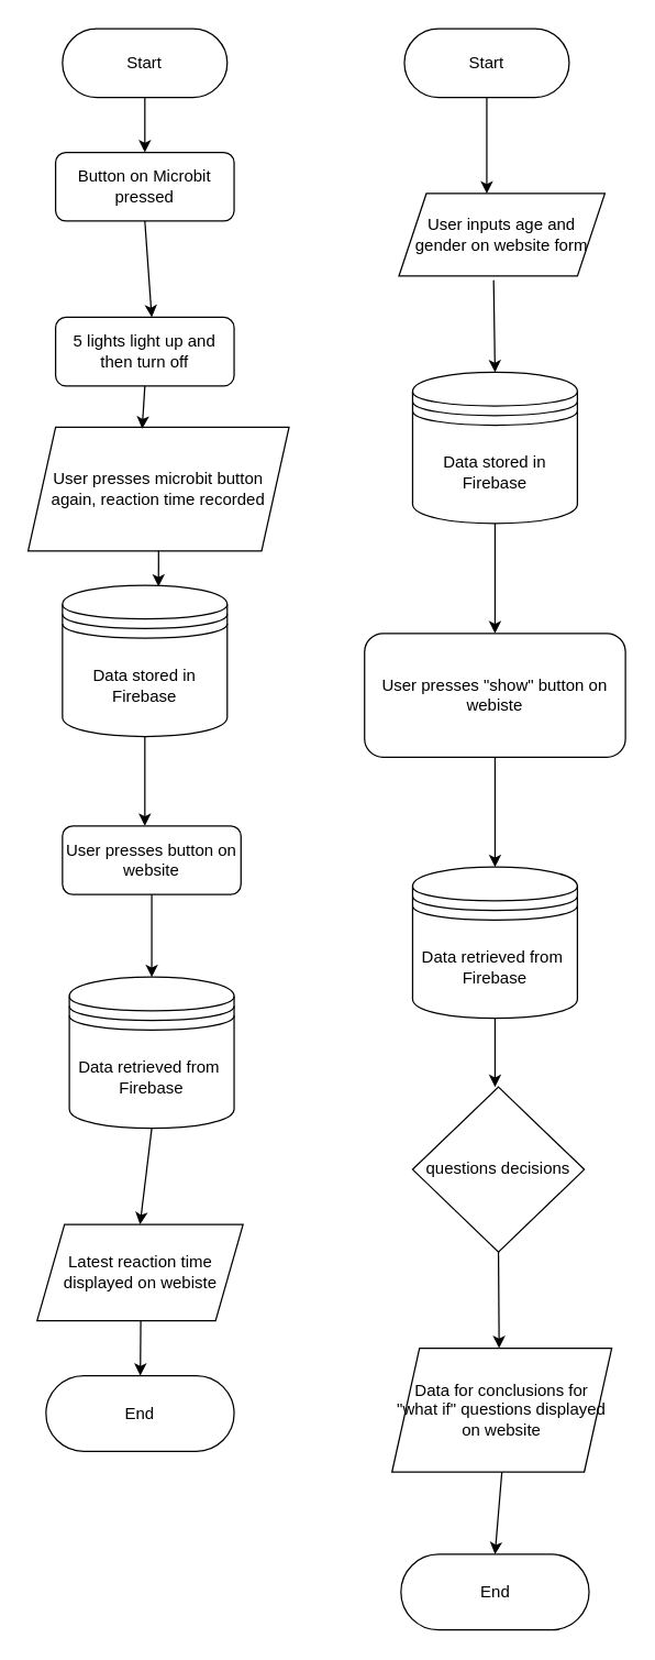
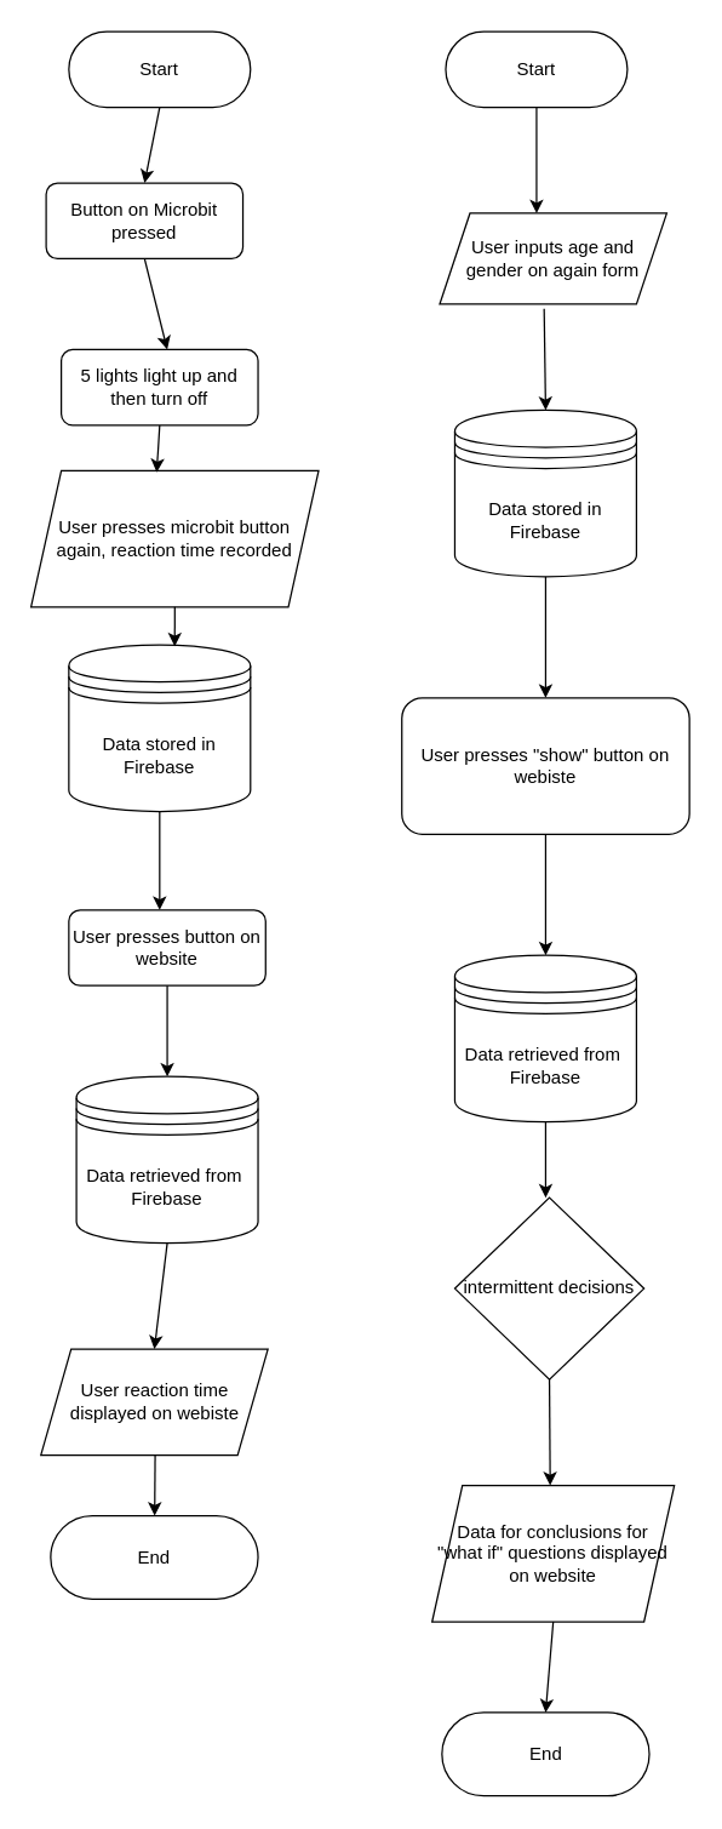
- <mxCell id="2" value="Button on Microbit pressed" style="rounded=1;whiteSpace=wrap;html=1;fontSize=12;glass=0;strokeWidth=1;shadow=0;" vertex="1" parent="1"><mxGeometry x="40" y="110" width="130" height="50" as="geometry" /></mxCell>
+ <mxCell id="2" value="Button on Microbit pressed" style="rounded=1;whiteSpace=wrap;html=1;fontSize=12;glass=0;strokeWidth=1;shadow=0;" vertex="1" parent="1"><mxGeometry x="30" y="120" width="130" height="50" as="geometry" /></mxCell>
- <mxCell id="19" value="User inputs age and gender on website form" style="shape=parallelogram;perimeter=parallelogramPerimeter;whiteSpace=wrap;html=1;fixedSize=1;" vertex="1" parent="1"><mxGeometry x="290" y="140" width="150" height="60" as="geometry" /></mxCell>
+ <mxCell id="19" value="User inputs age and gender on again form" style="shape=parallelogram;perimeter=parallelogramPerimeter;whiteSpace=wrap;html=1;fixedSize=1;" vertex="1" parent="1"><mxGeometry x="290" y="140" width="150" height="60" as="geometry" /></mxCell>
- <mxCell id="29" value="questions decisions" style="rhombus;whiteSpace=wrap;html=1;" vertex="1" parent="1"><mxGeometry x="300" y="790" width="125" height="120" as="geometry" /></mxCell>
+ <mxCell id="29" value="intermittent decisions" style="rhombus;whiteSpace=wrap;html=1;" vertex="1" parent="1"><mxGeometry x="300" y="790" width="125" height="120" as="geometry" /></mxCell>
- <mxCell id="12" value="Latest reaction time displayed on webiste" style="shape=parallelogram;perimeter=parallelogramPerimeter;whiteSpace=wrap;html=1;fixedSize=1;" vertex="1" parent="1"><mxGeometry x="26.5" y="890" width="150" height="70" as="geometry" /></mxCell>
+ <mxCell id="12" value="User reaction time displayed on webiste" style="shape=parallelogram;perimeter=parallelogramPerimeter;whiteSpace=wrap;html=1;fixedSize=1;" vertex="1" parent="1"><mxGeometry x="26.5" y="890" width="150" height="70" as="geometry" /></mxCell>
